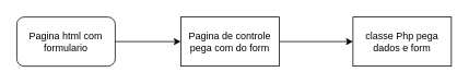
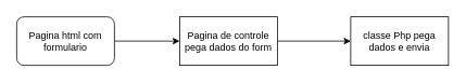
- <mxCell id="5" value="Pagina de controle&lt;br&gt;pega com do form" style="rounded=0;whiteSpace=wrap;html=1;" parent="1" vertex="1"><mxGeometry x="220" y="20" width="120" height="60" as="geometry" /></mxCell>
+ <mxCell id="5" value="Pagina de controle&lt;br&gt;pega dados do form" style="rounded=0;whiteSpace=wrap;html=1;" parent="1" vertex="1"><mxGeometry x="220" y="20" width="120" height="60" as="geometry" /></mxCell>
- <mxCell id="6" value="classe Php pega dados e form" style="rounded=0;whiteSpace=wrap;html=1;" parent="1" vertex="1"><mxGeometry x="430" y="20" width="120" height="60" as="geometry" /></mxCell>
+ <mxCell id="6" value="classe Php pega dados e envia" style="rounded=0;whiteSpace=wrap;html=1;" parent="1" vertex="1"><mxGeometry x="430" y="20" width="120" height="60" as="geometry" /></mxCell>
